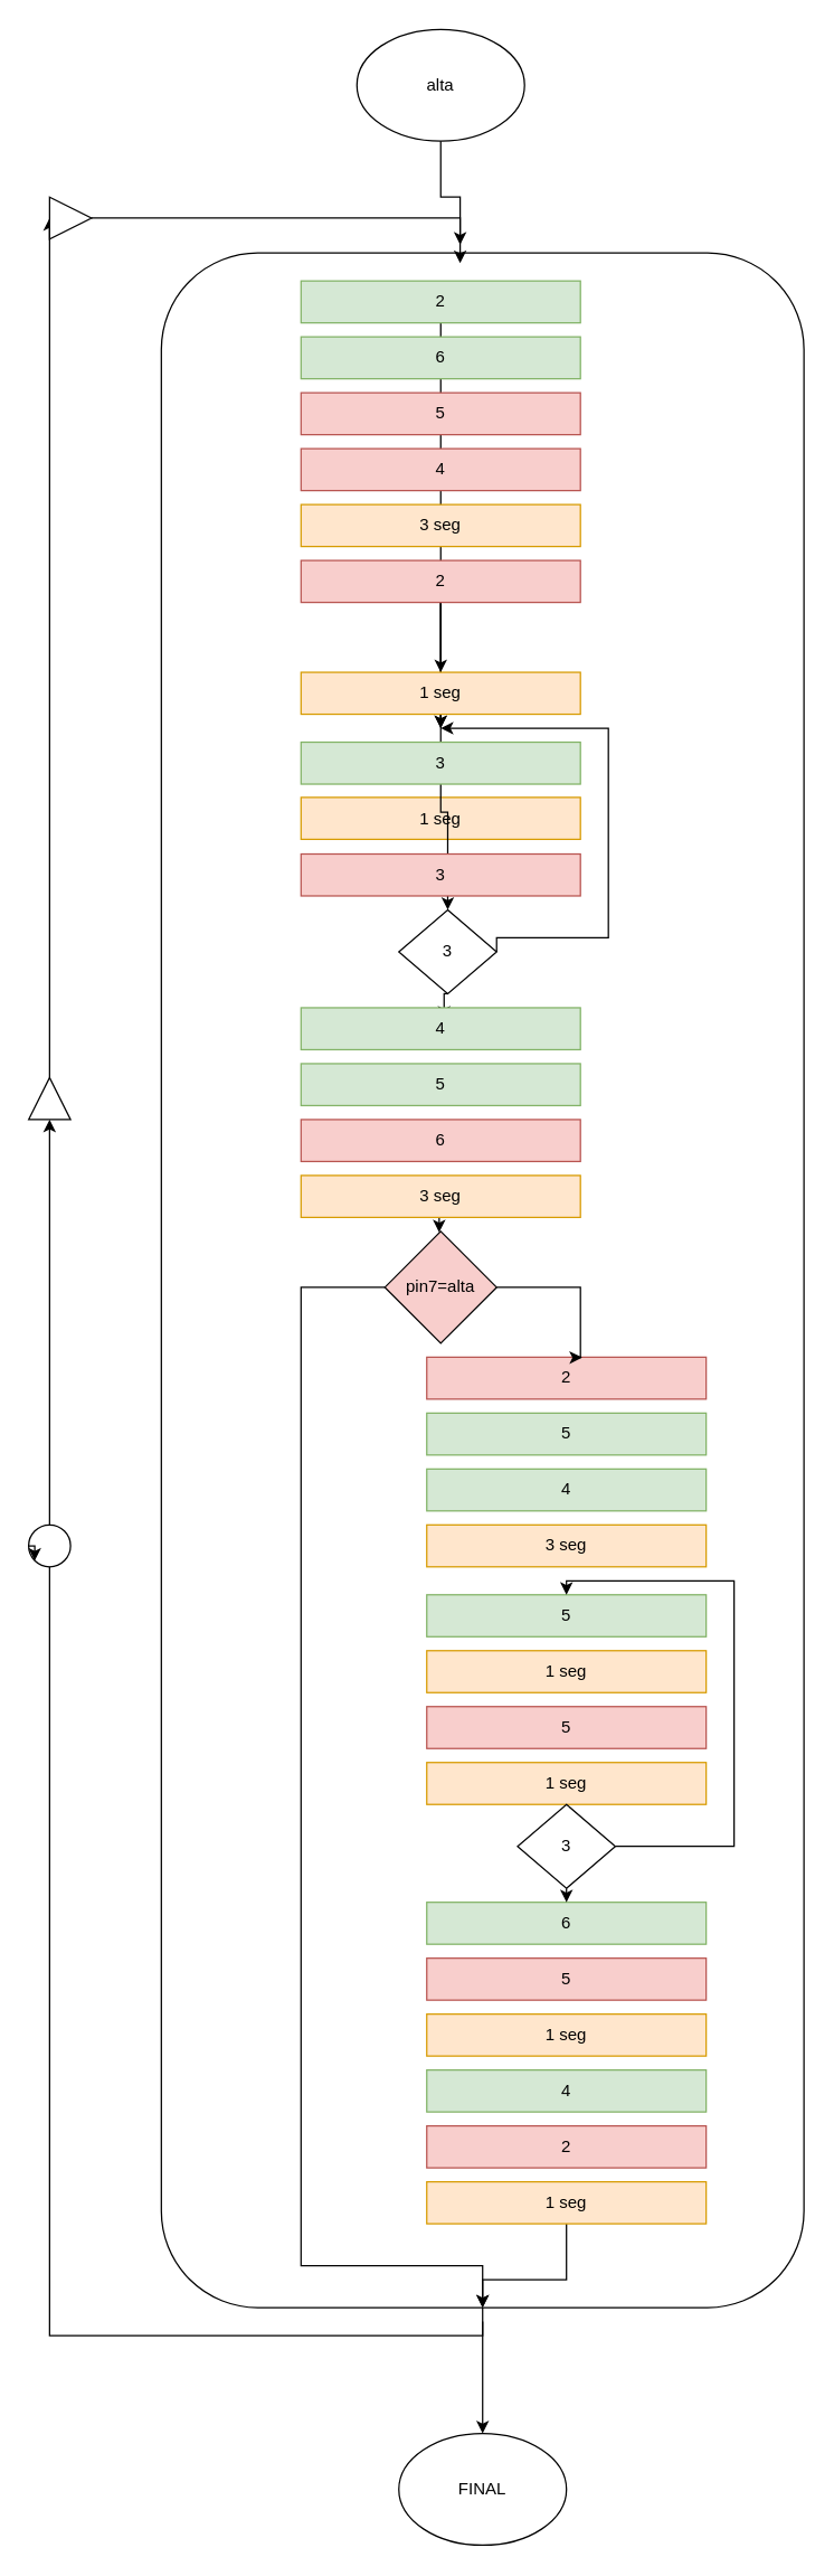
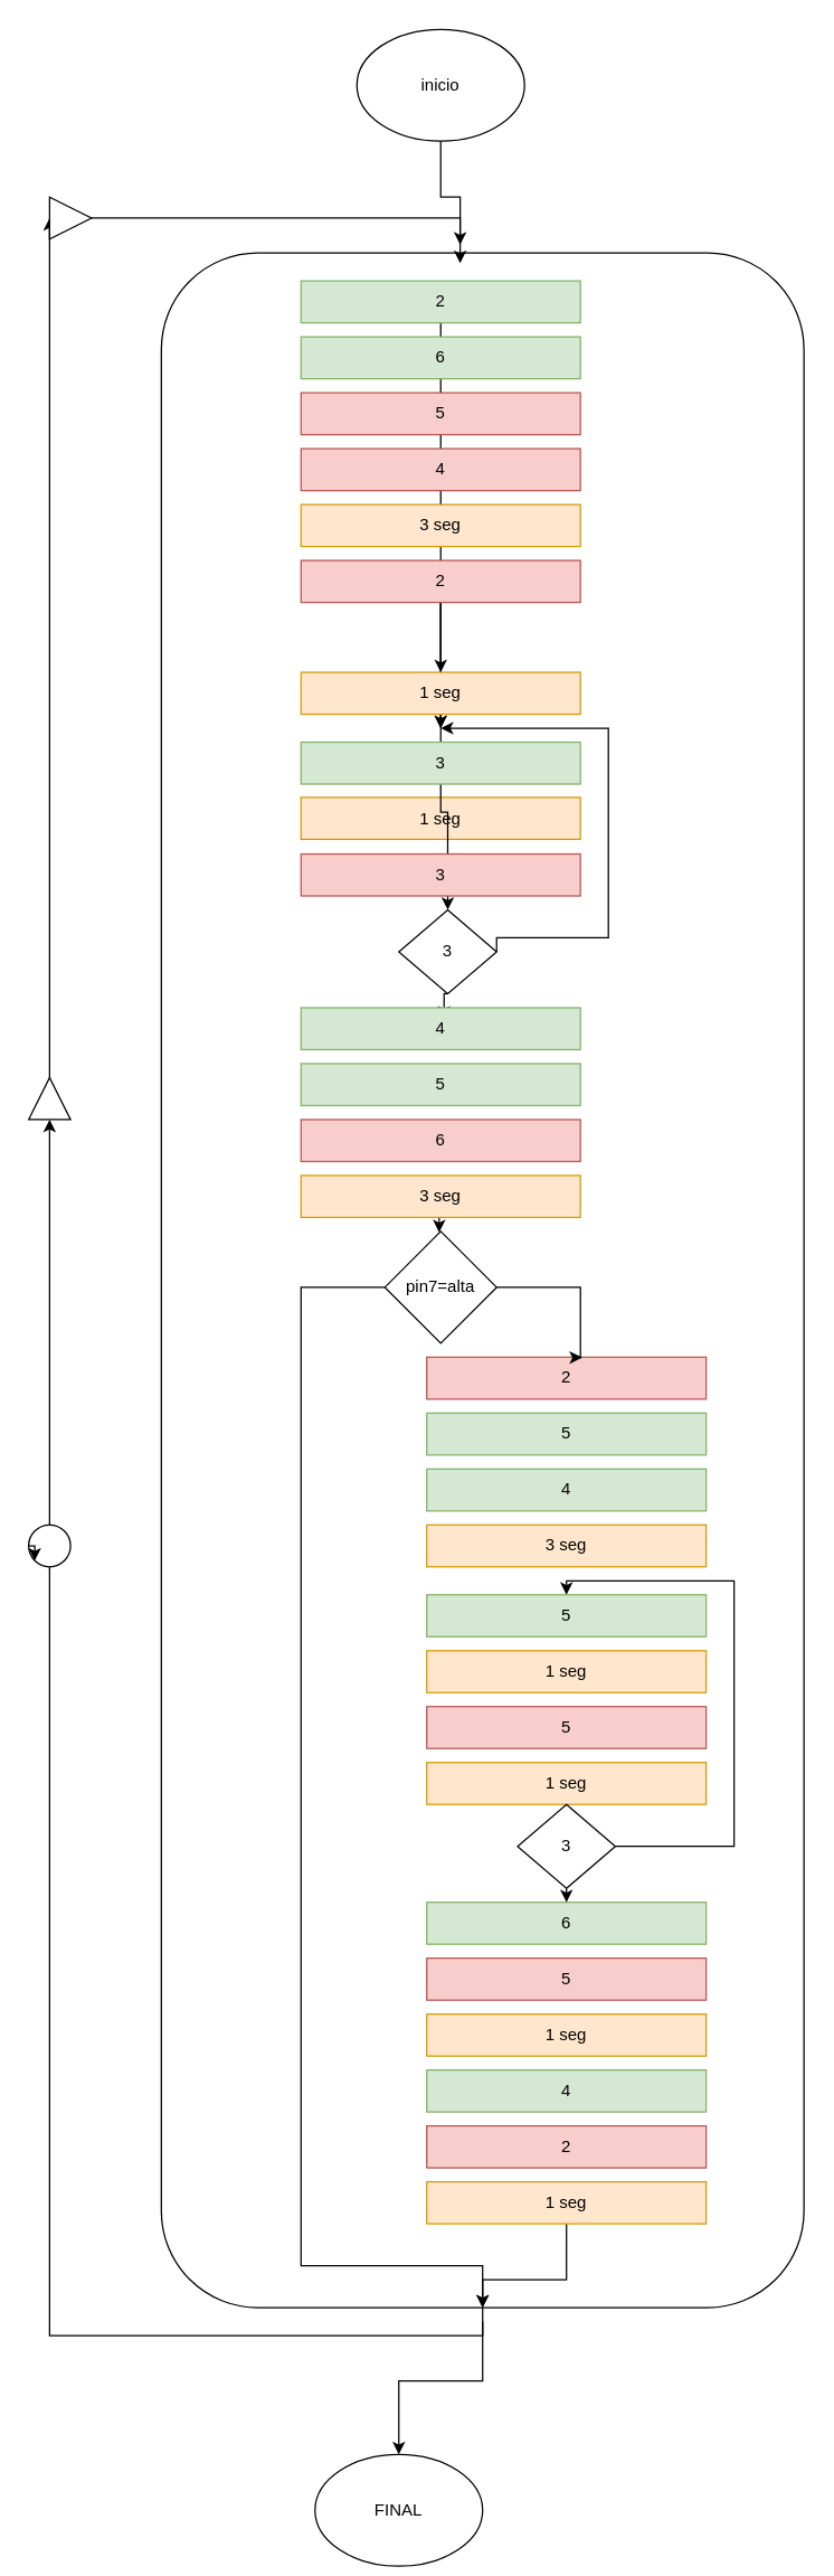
- <mxCell id="2" value="alta" style="ellipse;whiteSpace=wrap;html=1;" vertex="1" parent="1"><mxGeometry x="255" y="20" width="120" height="80" as="geometry" /></mxCell>
+ <mxCell id="2" value="inicio" style="ellipse;whiteSpace=wrap;html=1;" vertex="1" parent="1"><mxGeometry x="255" y="20" width="120" height="80" as="geometry" /></mxCell>
- <mxCell id="37" value="pin7=alta" style="rhombus;whiteSpace=wrap;html=1;fillColor=#f8cecc;" vertex="1" parent="1"><mxGeometry x="275" y="880" width="80" height="80" as="geometry" /></mxCell>
+ <mxCell id="37" value="pin7=alta" style="rhombus;whiteSpace=wrap;html=1;" vertex="1" parent="1"><mxGeometry x="275" y="880" width="80" height="80" as="geometry" /></mxCell>
- <mxCell id="57" value="FINAL" style="ellipse;whiteSpace=wrap;html=1;" vertex="1" parent="1"><mxGeometry x="285" y="1740" width="120" height="80" as="geometry" /></mxCell>
+ <mxCell id="57" value="FINAL" style="ellipse;whiteSpace=wrap;html=1;" vertex="1" parent="1"><mxGeometry x="225" y="1755" width="120" height="80" as="geometry" /></mxCell>
